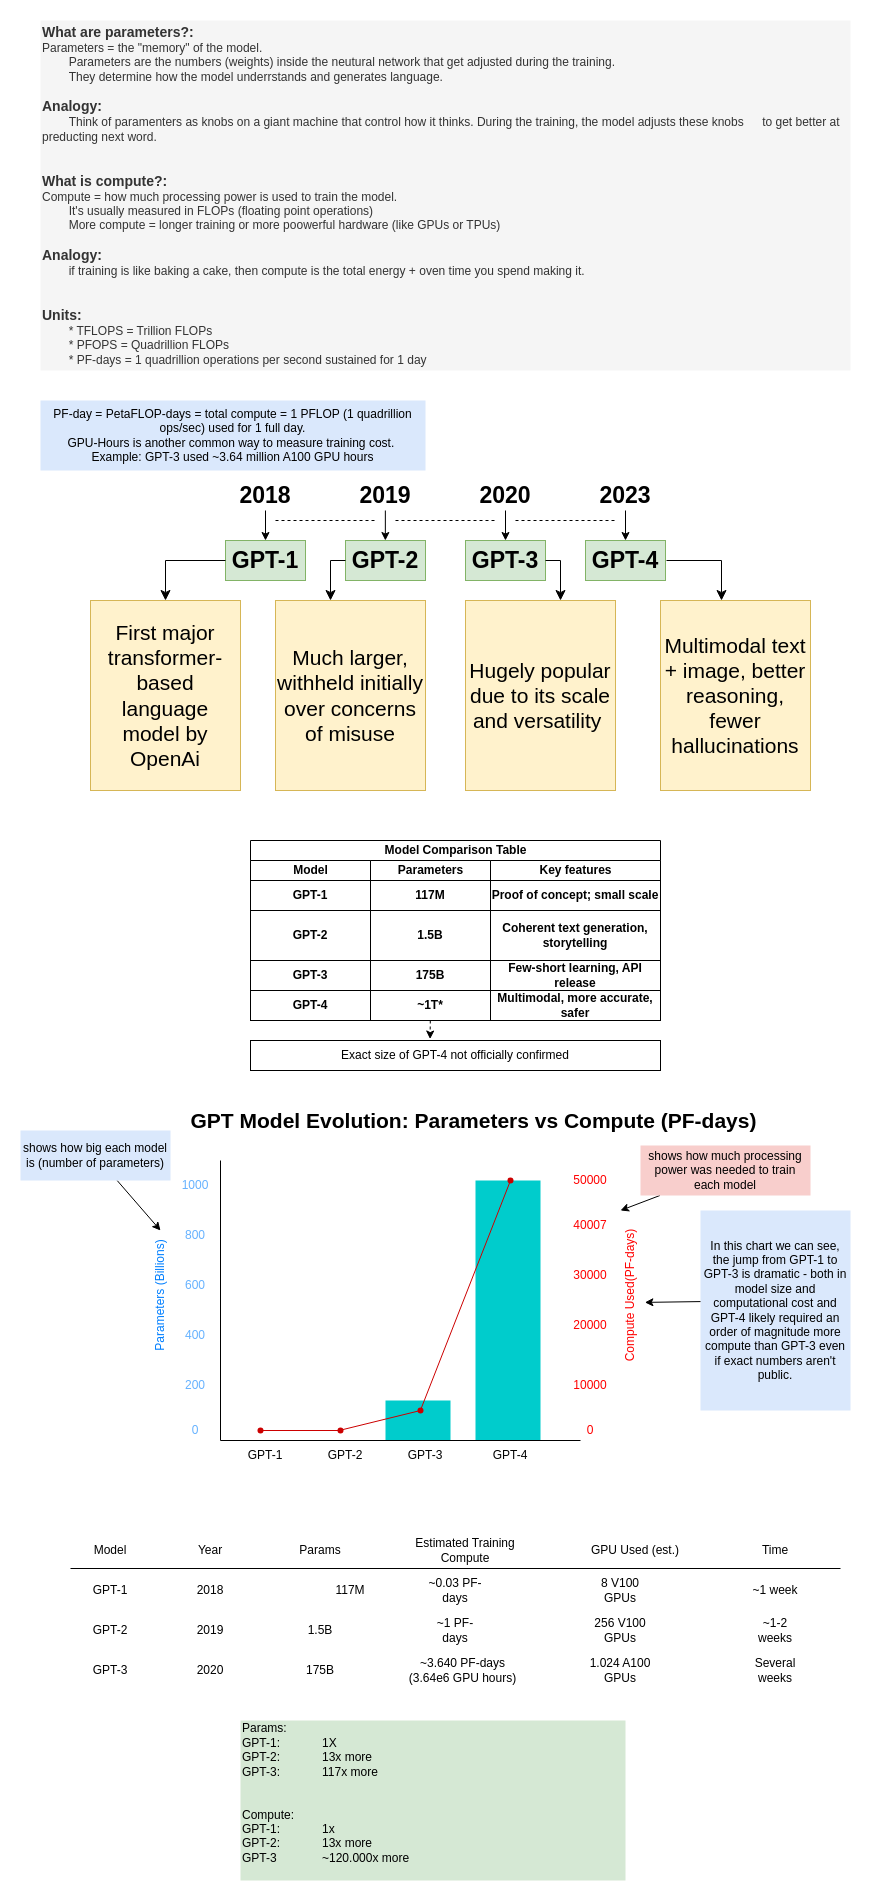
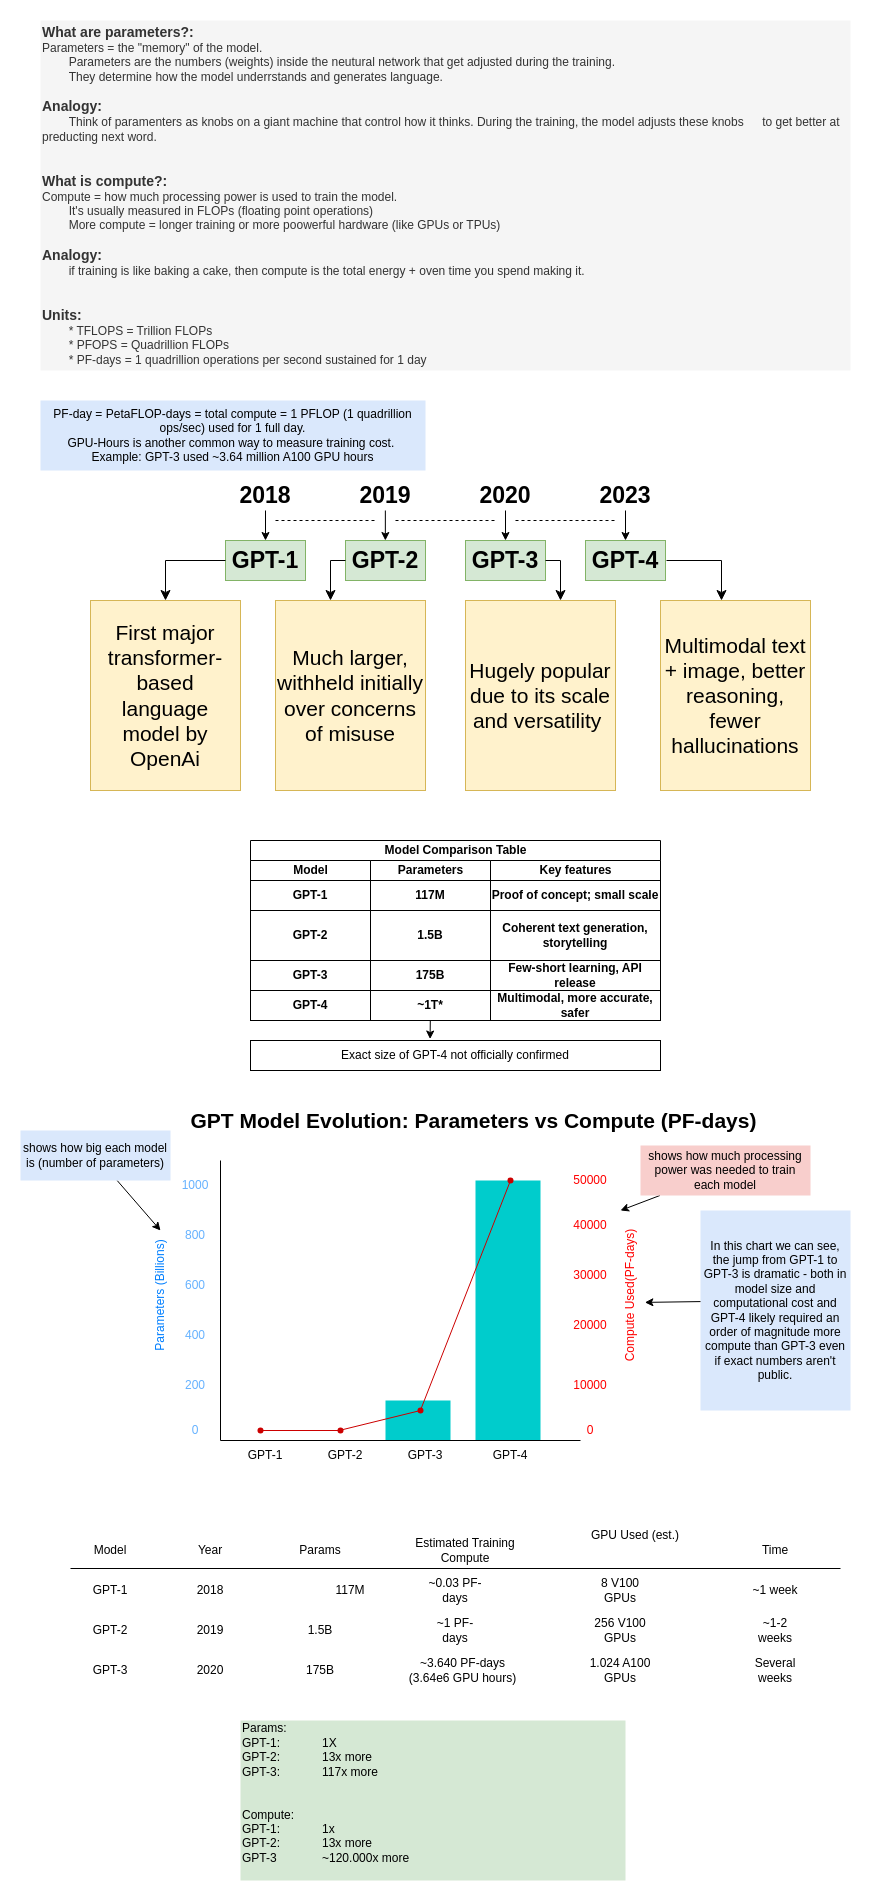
- <mxCell id="44" style="edgeStyle=none;html=1;entryX=0.438;entryY=-0.049;entryDx=0;entryDy=0;entryPerimeter=0;dashed=1;" parent="1" source="35" target="43" edge="1"><mxGeometry relative="1" as="geometry" /></mxCell>
+ <mxCell id="44" style="edgeStyle=none;html=1;entryX=0.438;entryY=-0.049;entryDx=0;entryDy=0;entryPerimeter=0;" parent="1" source="35" target="43" edge="1"><mxGeometry relative="1" as="geometry" /></mxCell>
- <mxCell id="67" value="40007" style="text;html=1;align=center;verticalAlign=middle;whiteSpace=wrap;rounded=0;fontColor=#FF0000;" parent="1" vertex="1"><mxGeometry x="565" y="1210" width="50" height="30" as="geometry" /></mxCell>
+ <mxCell id="67" value="40000" style="text;html=1;align=center;verticalAlign=middle;whiteSpace=wrap;rounded=0;fontColor=#FF0000;" parent="1" vertex="1"><mxGeometry x="565" y="1210" width="50" height="30" as="geometry" /></mxCell>
- <mxCell id="82" value="GPU Used (est.)" style="text;html=1;align=center;verticalAlign=middle;whiteSpace=wrap;rounded=0;" vertex="1" parent="1"><mxGeometry x="580" y="1535" width="110" height="30" as="geometry" /></mxCell>
+ <mxCell id="82" value="GPU Used (est.)" style="text;html=1;align=center;verticalAlign=middle;whiteSpace=wrap;rounded=0;" vertex="1" parent="1"><mxGeometry x="580" y="1520" width="110" height="30" as="geometry" /></mxCell>
